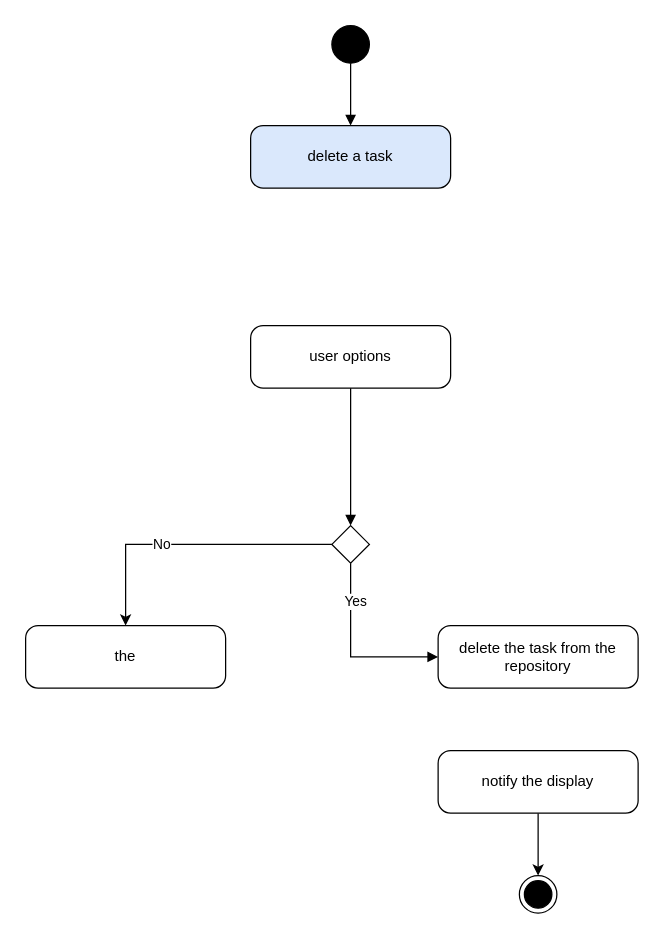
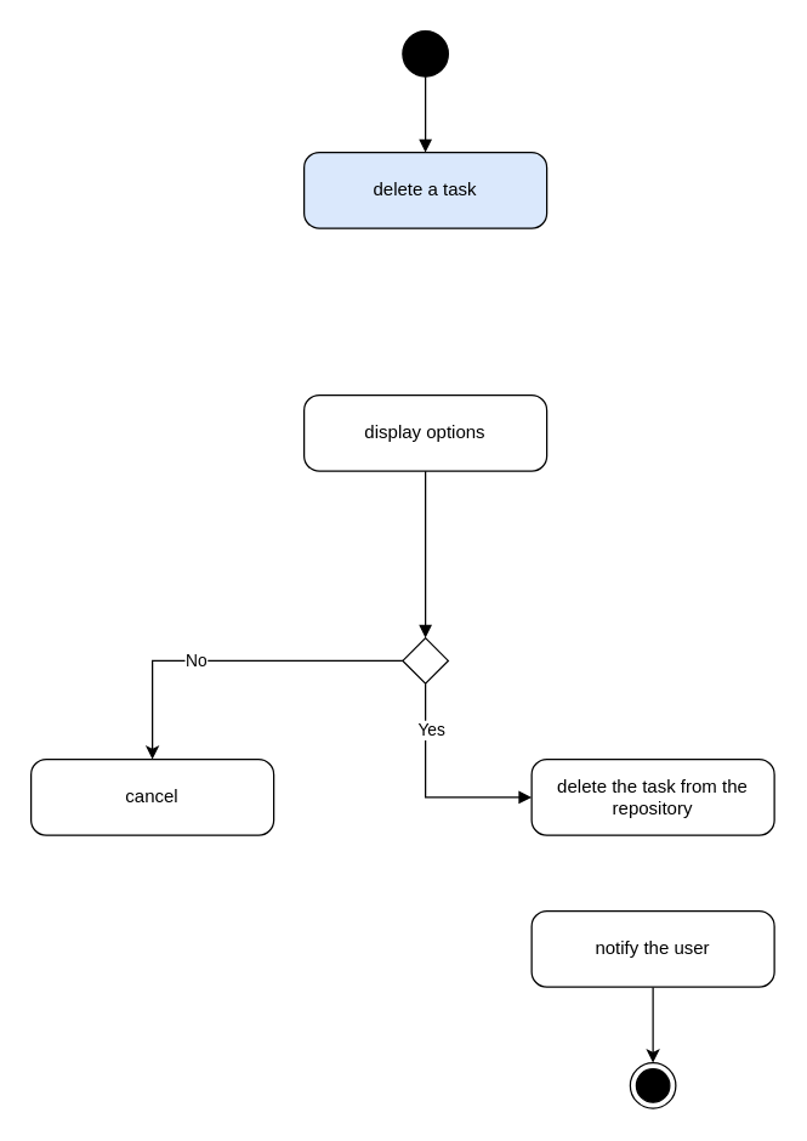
- <mxCell id="5" value="user options" style="html=1;dashed=0;rounded=1;absoluteArcSize=1;arcSize=20;verticalAlign=middle;align=center;whiteSpace=wrap;" parent="1" vertex="1"><mxGeometry x="200" y="260" width="160" height="50" as="geometry" /></mxCell>
+ <mxCell id="5" value="display options" style="html=1;dashed=0;rounded=1;absoluteArcSize=1;arcSize=20;verticalAlign=middle;align=center;whiteSpace=wrap;" parent="1" vertex="1"><mxGeometry x="200" y="260" width="160" height="50" as="geometry" /></mxCell>
- <mxCell id="12" value="the" style="html=1;dashed=0;rounded=1;absoluteArcSize=1;arcSize=20;verticalAlign=middle;align=center;whiteSpace=wrap;" parent="1" vertex="1"><mxGeometry x="20" y="500" width="160" height="50" as="geometry" /></mxCell>
+ <mxCell id="12" value="cancel" style="html=1;dashed=0;rounded=1;absoluteArcSize=1;arcSize=20;verticalAlign=middle;align=center;whiteSpace=wrap;" parent="1" vertex="1"><mxGeometry x="20" y="500" width="160" height="50" as="geometry" /></mxCell>
- <mxCell id="15" value="notify the display" style="html=1;dashed=0;rounded=1;absoluteArcSize=1;arcSize=20;verticalAlign=middle;align=center;whiteSpace=wrap;" parent="1" vertex="1"><mxGeometry x="350" y="600" width="160" height="50" as="geometry" /></mxCell>
+ <mxCell id="15" value="notify the user" style="html=1;dashed=0;rounded=1;absoluteArcSize=1;arcSize=20;verticalAlign=middle;align=center;whiteSpace=wrap;" parent="1" vertex="1"><mxGeometry x="350" y="600" width="160" height="50" as="geometry" /></mxCell>
